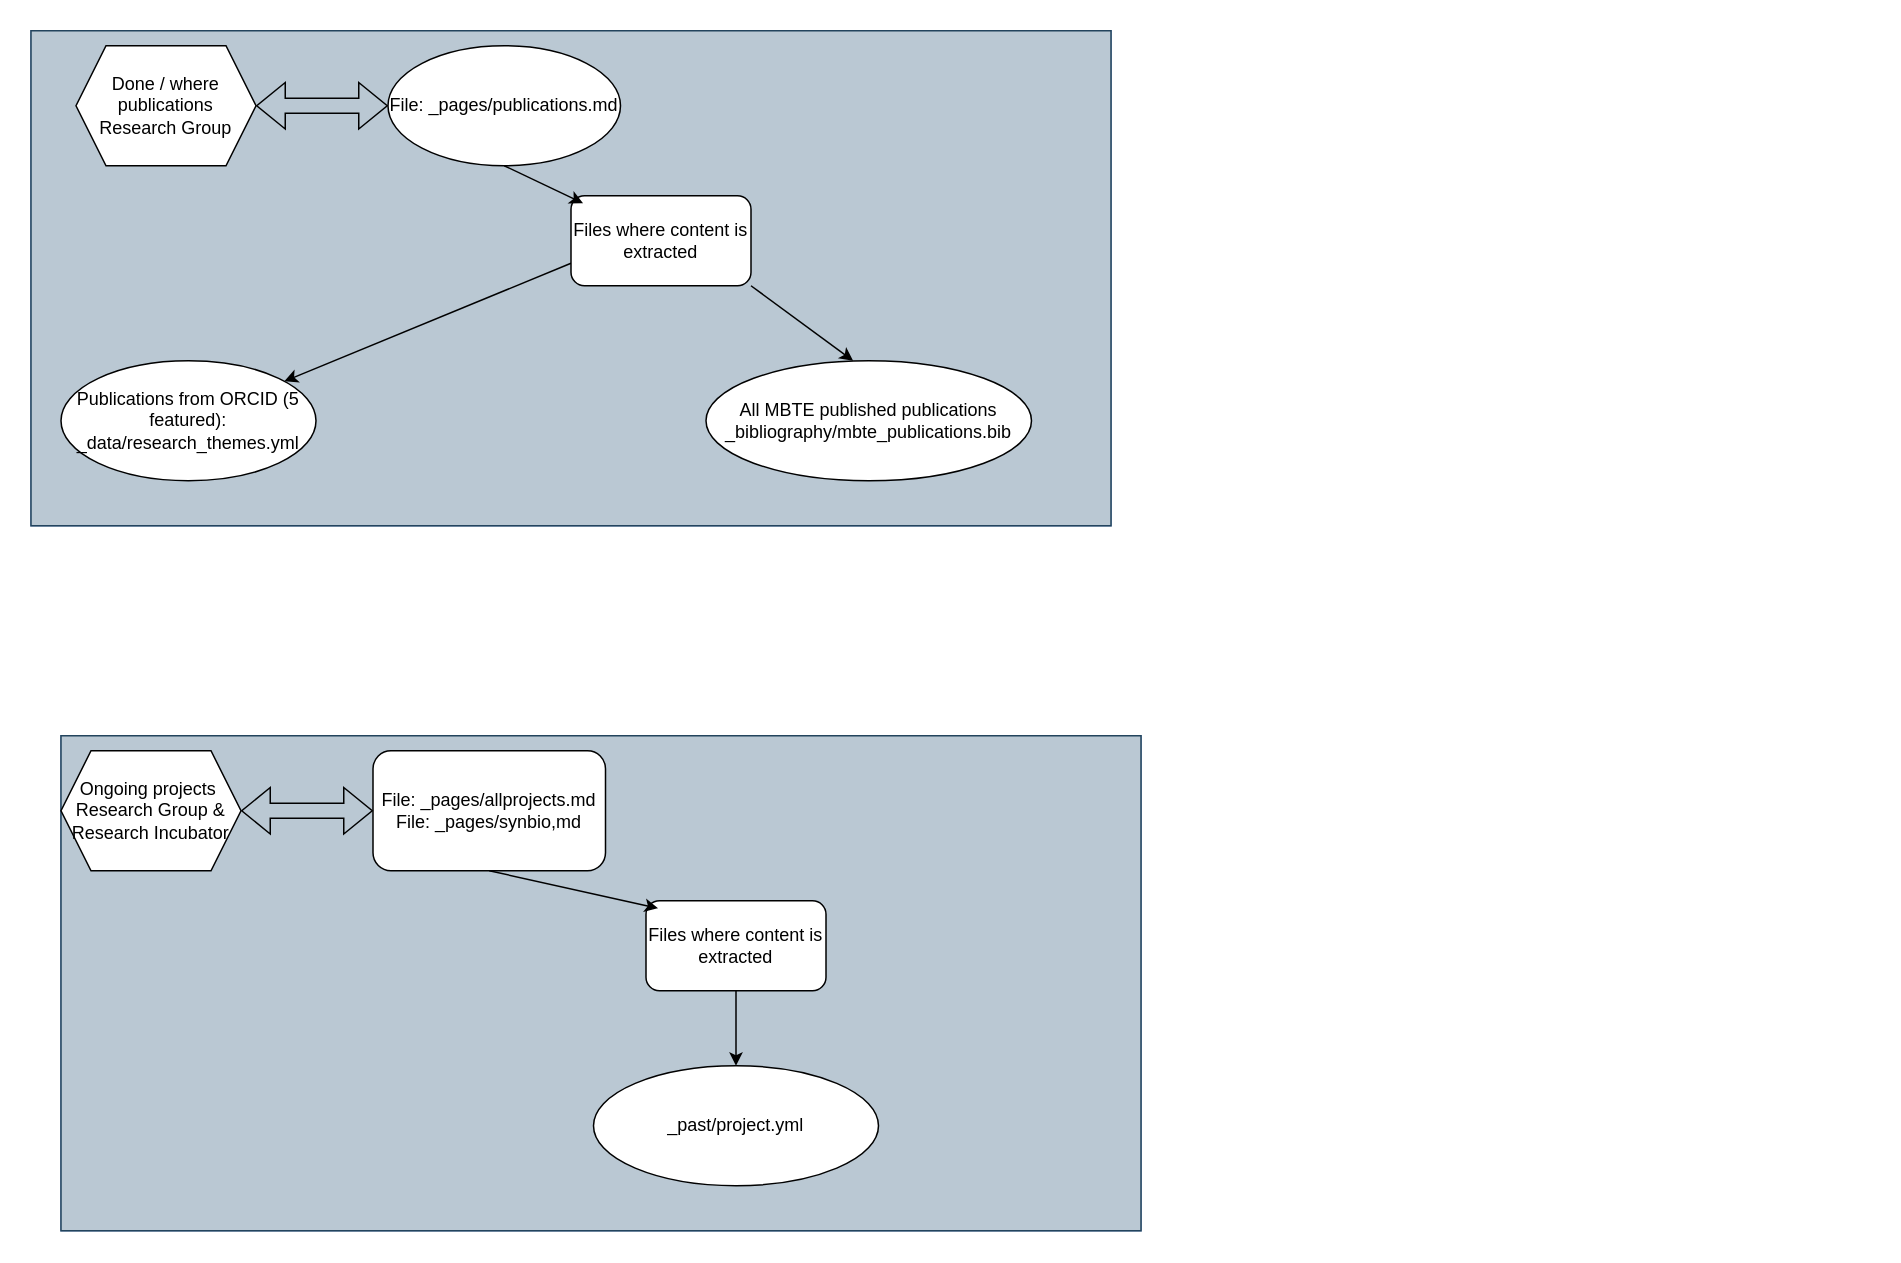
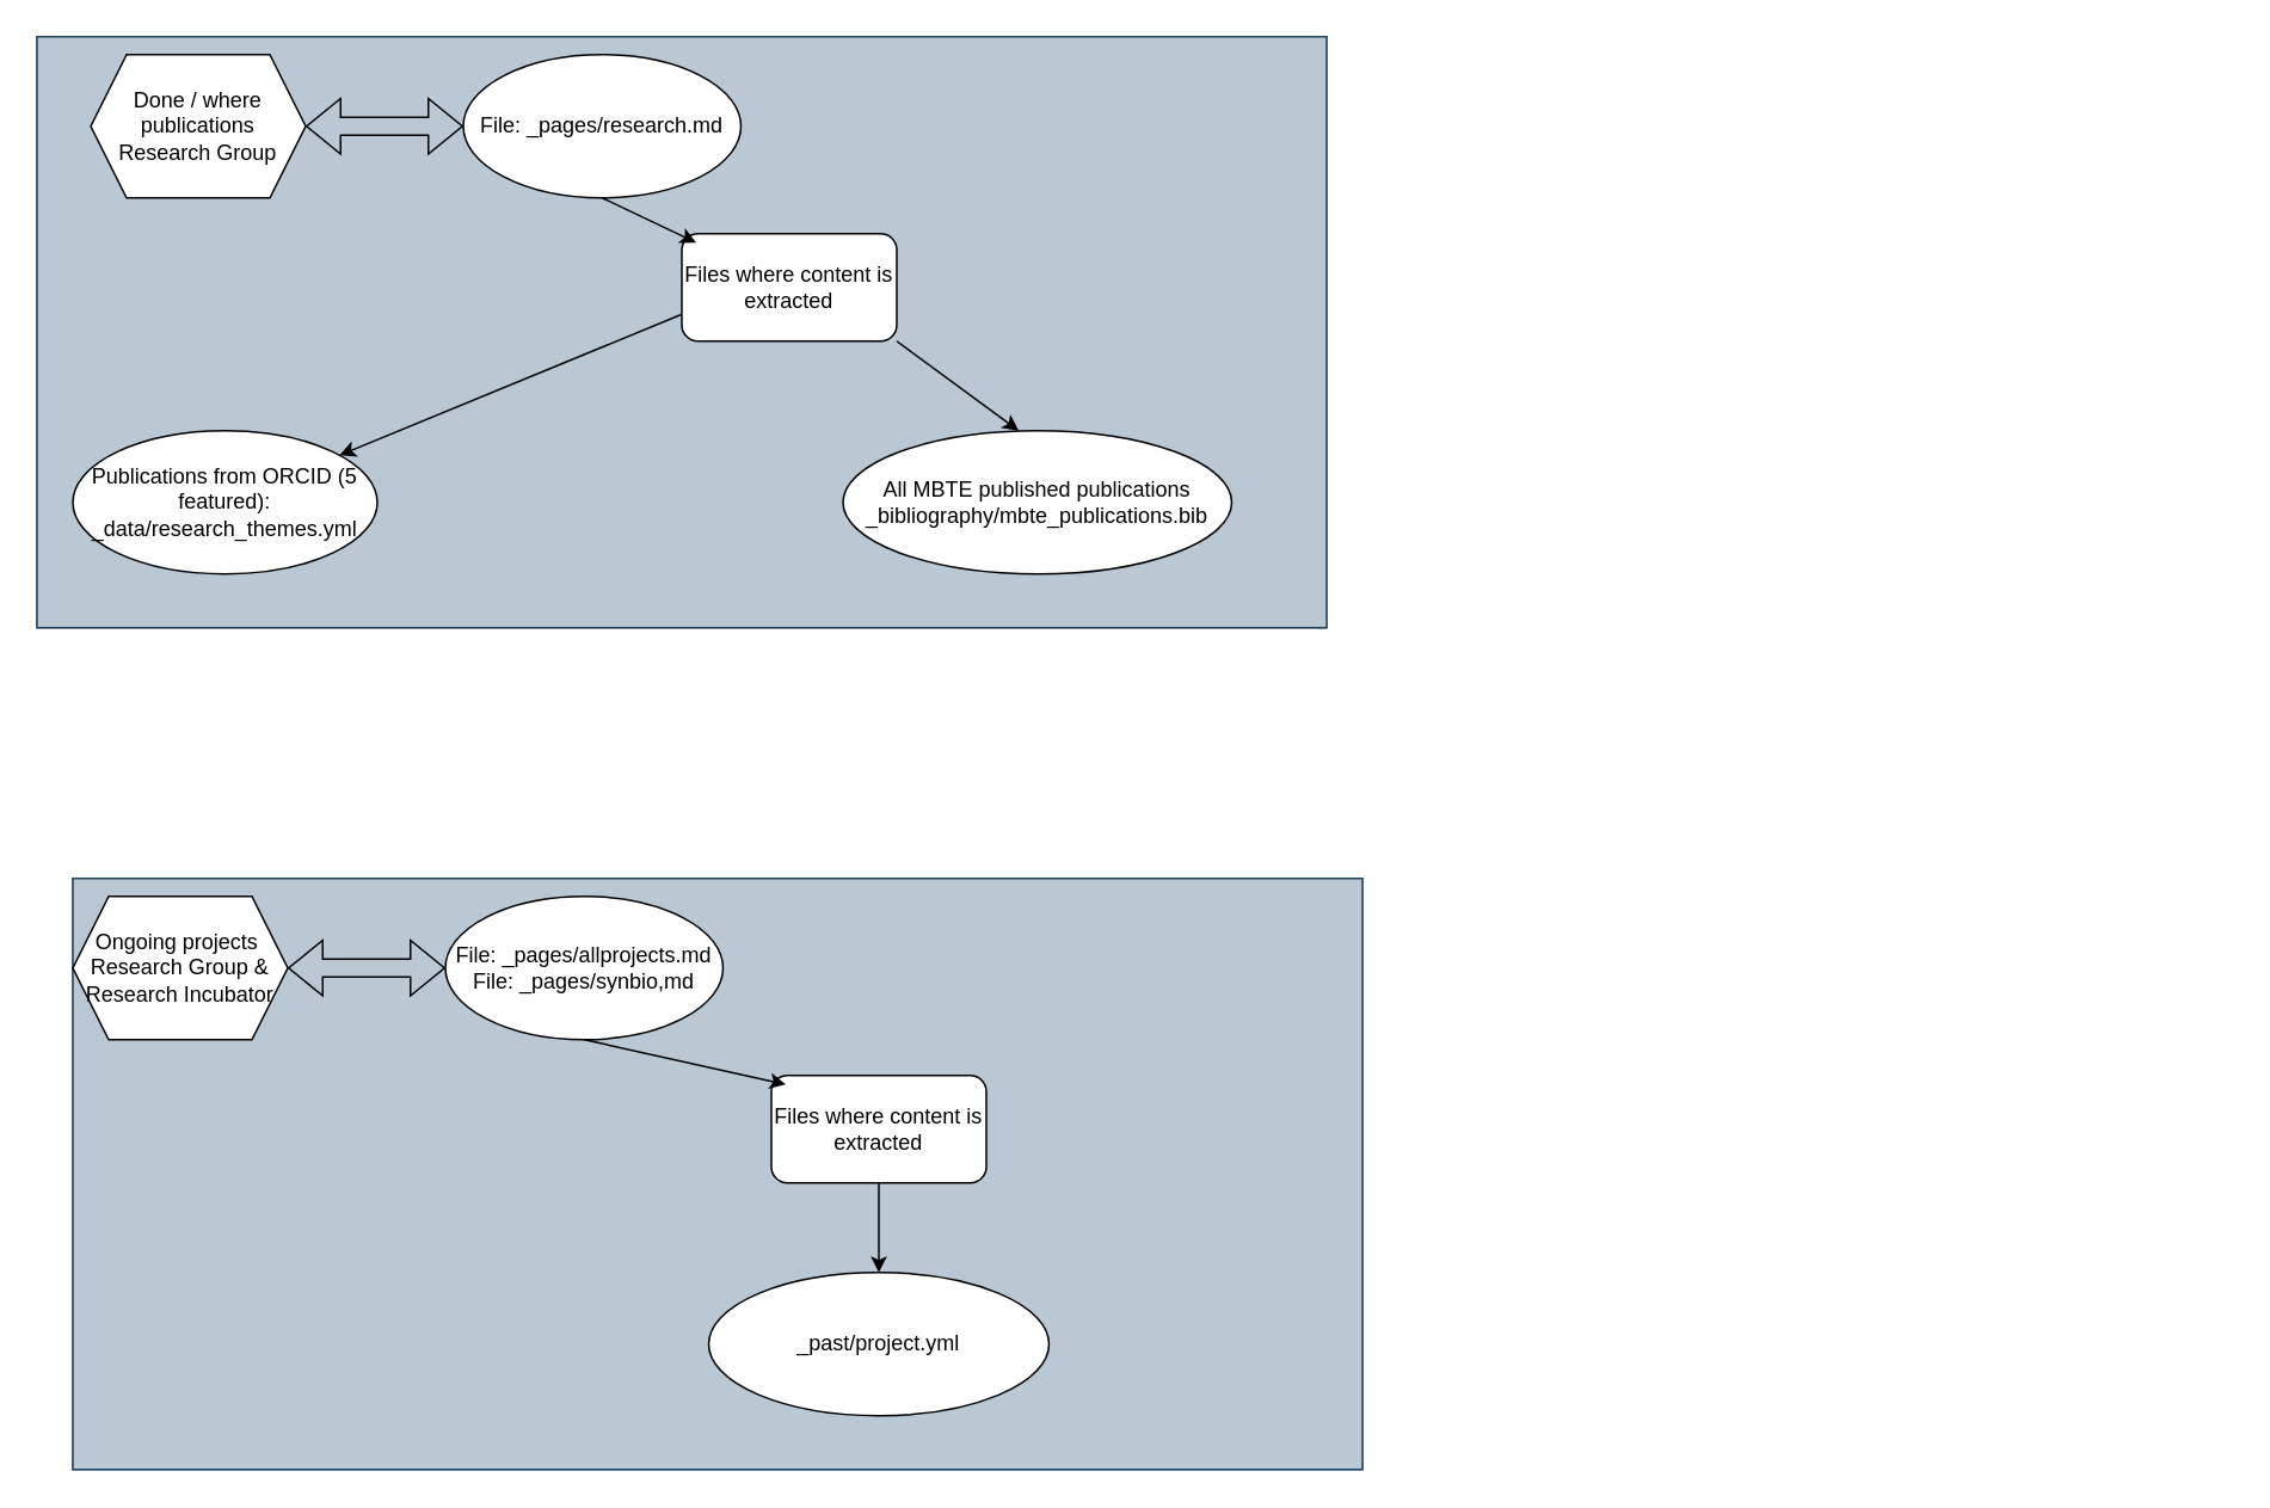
- <mxCell id="7" value="File: _pages/publications.md" style="ellipse;whiteSpace=wrap;html=1;" parent="5" vertex="1"><mxGeometry x="208" width="155" height="80" as="geometry" /></mxCell>
+ <mxCell id="7" value="File: _pages/research.md" style="ellipse;whiteSpace=wrap;html=1;" parent="5" vertex="1"><mxGeometry x="208" width="155" height="80" as="geometry" /></mxCell>
- <mxCell id="19" value="File: _pages/allprojects.md&lt;div&gt;File: _pages/synbio,md&lt;/div&gt;" style="whiteSpace=wrap;html=1;rounded=1;" parent="17" vertex="1"><mxGeometry x="208" width="155" height="80" as="geometry" /></mxCell>
+ <mxCell id="19" value="File: _pages/allprojects.md&lt;div&gt;File: _pages/synbio,md&lt;/div&gt;" style="ellipse;whiteSpace=wrap;html=1;" parent="17" vertex="1"><mxGeometry x="208" width="155" height="80" as="geometry" /></mxCell>
